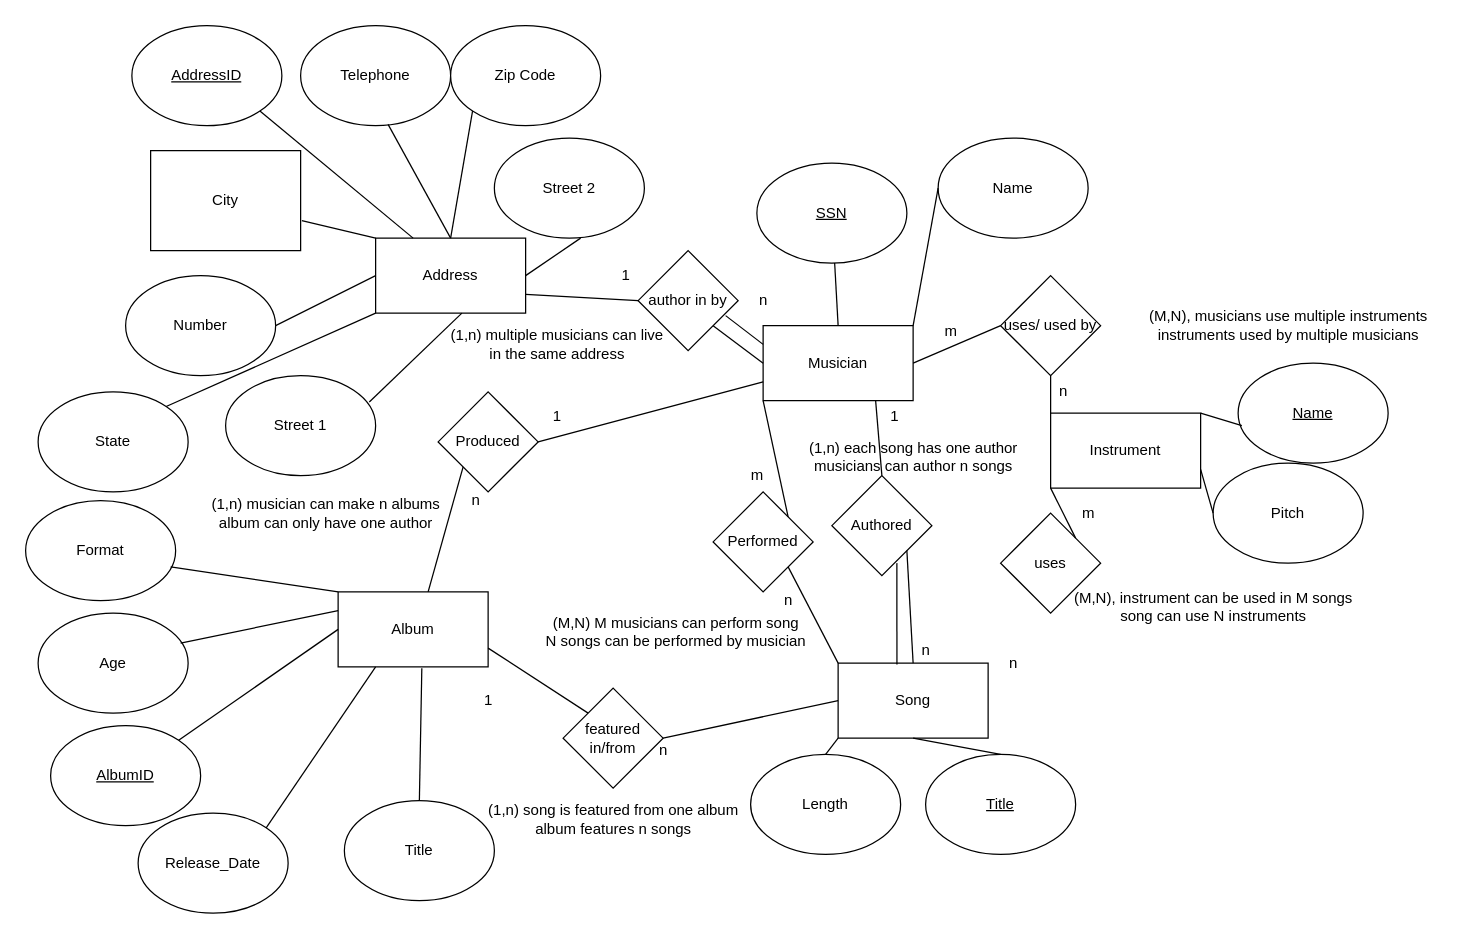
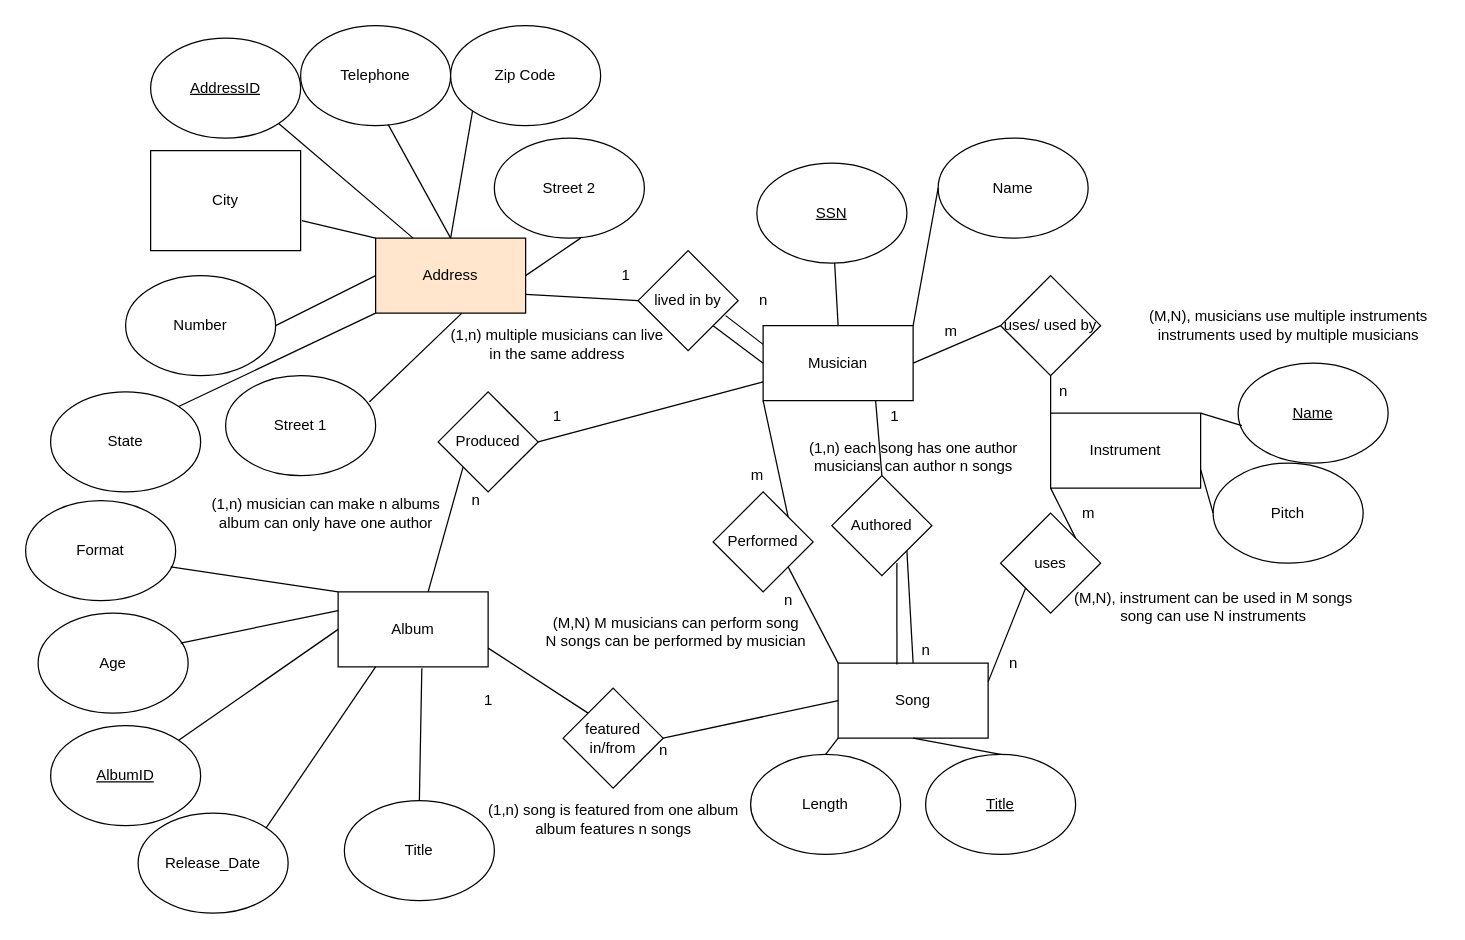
- <mxCell id="15" value="&lt;u&gt;AddressID&lt;/u&gt;" style="ellipse;whiteSpace=wrap;html=1;" vertex="1" parent="1"><mxGeometry x="105" y="20" width="120" height="80" as="geometry" /></mxCell>
+ <mxCell id="15" value="&lt;u&gt;AddressID&lt;/u&gt;" style="ellipse;whiteSpace=wrap;html=1;" vertex="1" parent="1"><mxGeometry x="120" y="30" width="120" height="80" as="geometry" /></mxCell>
- <mxCell id="7" value="Address" style="rounded=0;whiteSpace=wrap;html=1;" vertex="1" parent="1"><mxGeometry x="300" y="190" width="120" height="60" as="geometry" /></mxCell>
+ <mxCell id="7" value="Address" style="rounded=0;whiteSpace=wrap;html=1;fillColor=#ffe6cc;" vertex="1" parent="1"><mxGeometry x="300" y="190" width="120" height="60" as="geometry" /></mxCell>
- <mxCell id="24" value="author in by" style="rhombus;whiteSpace=wrap;html=1;" vertex="1" parent="1"><mxGeometry x="510" y="200" width="80" height="80" as="geometry" /></mxCell>
+ <mxCell id="24" value="lived in by" style="rhombus;whiteSpace=wrap;html=1;" vertex="1" parent="1"><mxGeometry x="510" y="200" width="80" height="80" as="geometry" /></mxCell>
- <mxCell id="10" value="State" style="ellipse;whiteSpace=wrap;html=1;" vertex="1" parent="1"><mxGeometry x="30" y="313" width="120" height="80" as="geometry" /></mxCell>
+ <mxCell id="10" value="State" style="ellipse;whiteSpace=wrap;html=1;" vertex="1" parent="1"><mxGeometry x="40" y="313" width="120" height="80" as="geometry" /></mxCell>
+ <mxCell id="43" value="" style="endArrow=none;html=1;rounded=0;exitX=1;exitY=0.25;exitDx=0;exitDy=0;entryX=0;entryY=1;entryDx=0;entryDy=0;" edge="1" parent="1" source="37" target="42"><mxGeometry width="50" height="50" relative="1" as="geometry"><mxPoint x="577.5" y="320" as="sourcePoint" /><mxPoint x="778" y="400" as="targetPoint" /></mxGeometry></mxCell>
